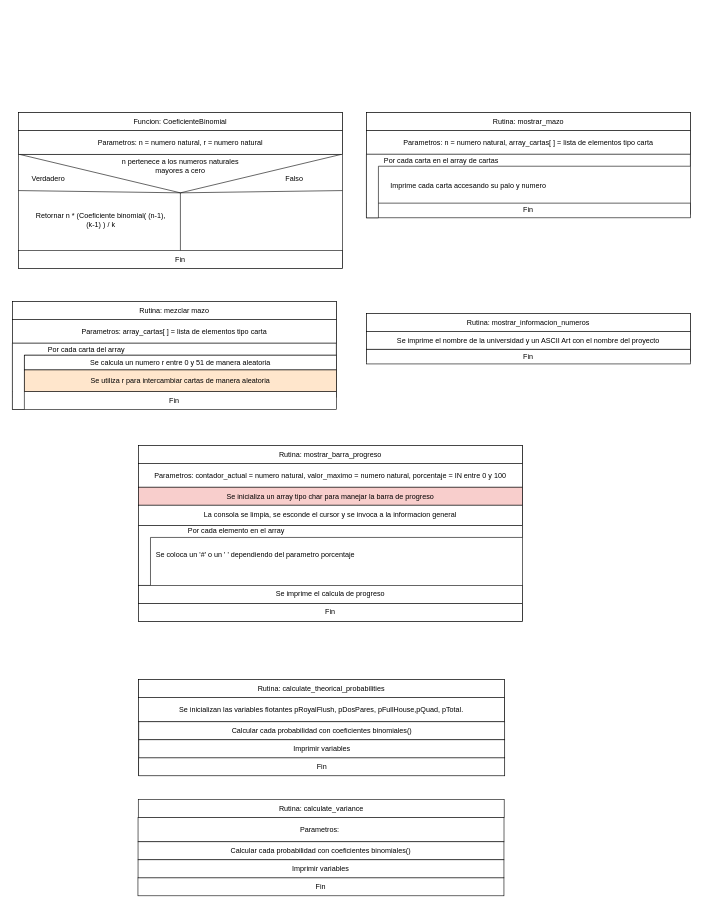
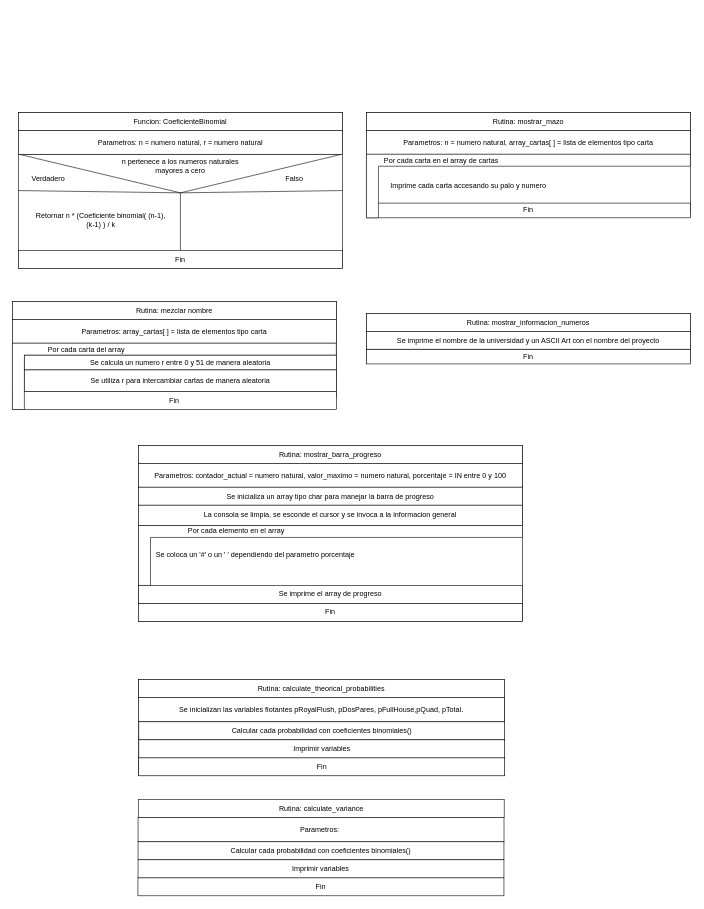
- <mxCell id="22" value="Rutina: mezclar mazo" style="rounded=0;whiteSpace=wrap;html=1;" parent="1" vertex="1"><mxGeometry x="20.03" y="502" width="540" height="30" as="geometry" /></mxCell>
+ <mxCell id="22" value="Rutina: mezclar nombre" style="rounded=0;whiteSpace=wrap;html=1;" parent="1" vertex="1"><mxGeometry x="20.03" y="502" width="540" height="30" as="geometry" /></mxCell>
- <mxCell id="28" value="Se utiliza r para intercambiar cartas de manera aleatoria" style="rounded=0;whiteSpace=wrap;html=1;fillColor=#ffe6cc;" parent="1" vertex="1"><mxGeometry x="39.97" y="616.07" width="520.03" height="35.93" as="geometry" /></mxCell>
+ <mxCell id="28" value="Se utiliza r para intercambiar cartas de manera aleatoria" style="rounded=0;whiteSpace=wrap;html=1;" parent="1" vertex="1"><mxGeometry x="39.97" y="616.07" width="520.03" height="35.93" as="geometry" /></mxCell>
- <mxCell id="37" value="Se inicializa un array tipo char para manejar la barra de progreso" style="rounded=0;whiteSpace=wrap;html=1;fillColor=#f8cecc;" parent="1" vertex="1"><mxGeometry x="230.06" y="811.5" width="640" height="30" as="geometry" /></mxCell>
+ <mxCell id="37" value="Se inicializa un array tipo char para manejar la barra de progreso" style="rounded=0;whiteSpace=wrap;html=1;" parent="1" vertex="1"><mxGeometry x="230.06" y="811.5" width="640" height="30" as="geometry" /></mxCell>
- <mxCell id="42" value="Se imprime el calcula de progreso" style="rounded=0;whiteSpace=wrap;html=1;" parent="1" vertex="1"><mxGeometry x="230.3" y="975.24" width="639.91" height="30" as="geometry" /></mxCell>
+ <mxCell id="42" value="Se imprime el array de progreso" style="rounded=0;whiteSpace=wrap;html=1;" parent="1" vertex="1"><mxGeometry x="230.3" y="975.24" width="639.91" height="30" as="geometry" /></mxCell>
